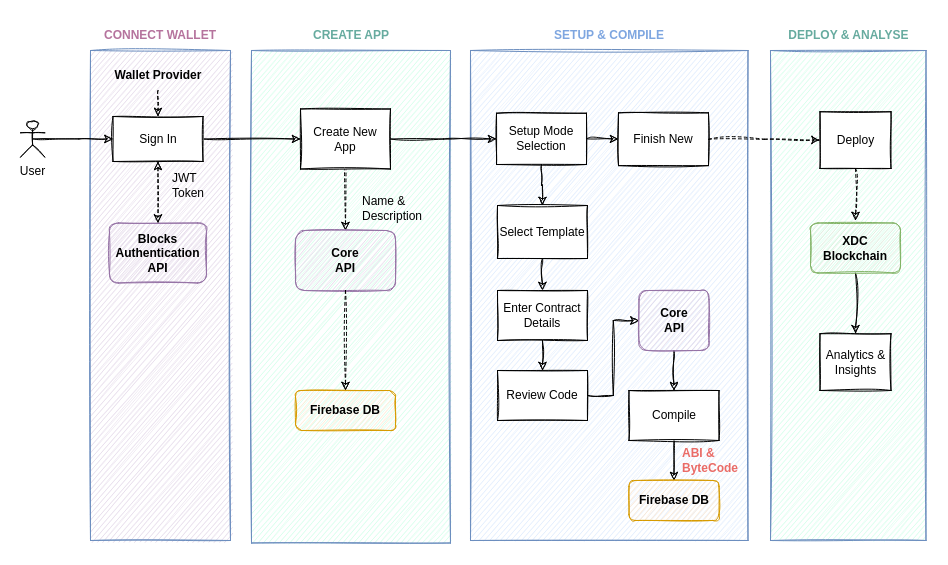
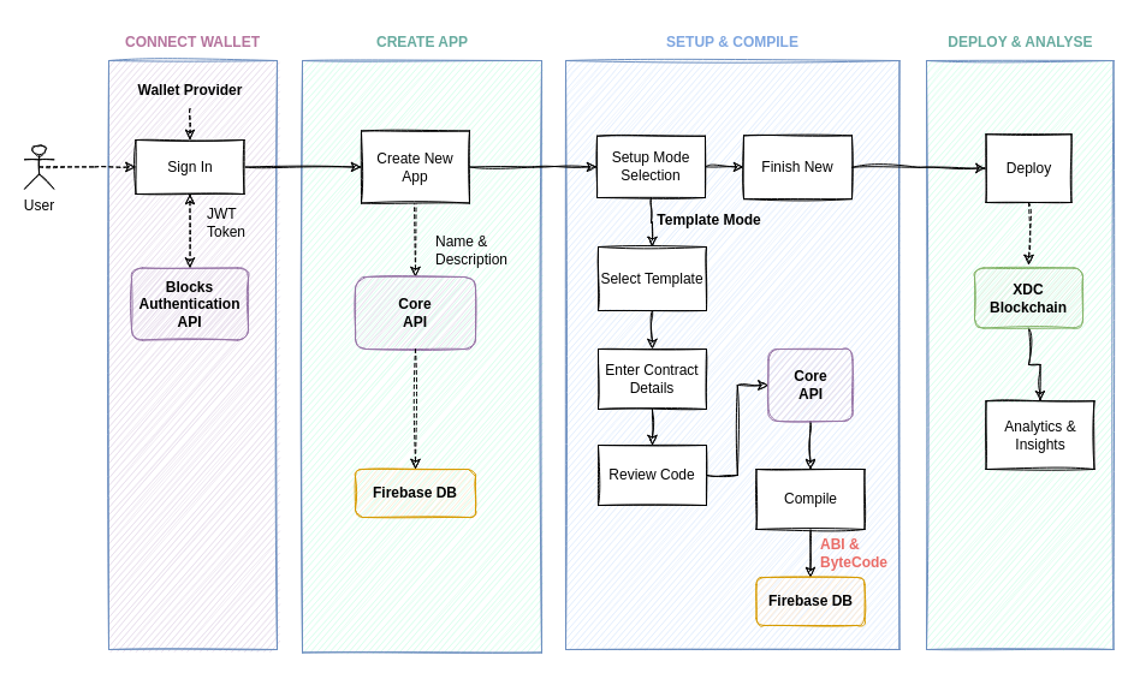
- <mxCell id="6" style="edgeStyle=orthogonalEdgeStyle;rounded=0;orthogonalLoop=1;jettySize=auto;html=1;exitX=0.5;exitY=0.5;exitDx=0;exitDy=0;exitPerimeter=0;entryX=0;entryY=0.5;entryDx=0;entryDy=0;sketch=1;" parent="1" source="7" target="24" edge="1"><mxGeometry relative="1" as="geometry"><mxPoint x="40" y="75" as="targetPoint" /></mxGeometry></mxCell>
+ <mxCell id="6" style="edgeStyle=orthogonalEdgeStyle;rounded=0;orthogonalLoop=1;jettySize=auto;html=1;exitX=0.5;exitY=0.5;exitDx=0;exitDy=0;exitPerimeter=0;entryX=0;entryY=0.5;entryDx=0;entryDy=0;sketch=1;dashed=1;" parent="1" source="7" target="24" edge="1"><mxGeometry relative="1" as="geometry"><mxPoint x="40" y="75" as="targetPoint" /></mxGeometry></mxCell>
- <mxCell id="43" style="edgeStyle=orthogonalEdgeStyle;rounded=0;orthogonalLoop=1;jettySize=auto;html=1;exitX=1;exitY=0.5;exitDx=0;exitDy=0;entryX=0;entryY=0.5;entryDx=0;entryDy=0;sketch=1;curveFitting=1;jiggle=2;dashed=1;" parent="1" source="44" target="8" edge="1"><mxGeometry relative="1" as="geometry" /></mxCell>
+ <mxCell id="43" style="edgeStyle=orthogonalEdgeStyle;rounded=0;orthogonalLoop=1;jettySize=auto;html=1;exitX=1;exitY=0.5;exitDx=0;exitDy=0;entryX=0;entryY=0.5;entryDx=0;entryDy=0;sketch=1;curveFitting=1;jiggle=2;" parent="1" source="44" target="8" edge="1"><mxGeometry relative="1" as="geometry" /></mxCell>
+ <mxCell id="23" value="Template Mode" style="text;html=1;strokeColor=none;fillColor=none;align=center;verticalAlign=middle;whiteSpace=wrap;rounded=0;sketch=1;fontStyle=1" parent="1" vertex="1"><mxGeometry x="543" y="168" width="93" height="30" as="geometry" /></mxCell>
- <mxCell id="48" value="Analytics &amp;amp; Insights" style="rounded=0;whiteSpace=wrap;html=1;sketch=1;" parent="1" vertex="1"><mxGeometry x="819.5" y="333.25" width="71" height="56.75" as="geometry" /></mxCell>
+ <mxCell id="48" value="Analytics &amp;amp; Insights" style="rounded=0;whiteSpace=wrap;html=1;sketch=1;" parent="1" vertex="1"><mxGeometry x="819.5" y="333.25" width="90" height="56.75" as="geometry" /></mxCell>
